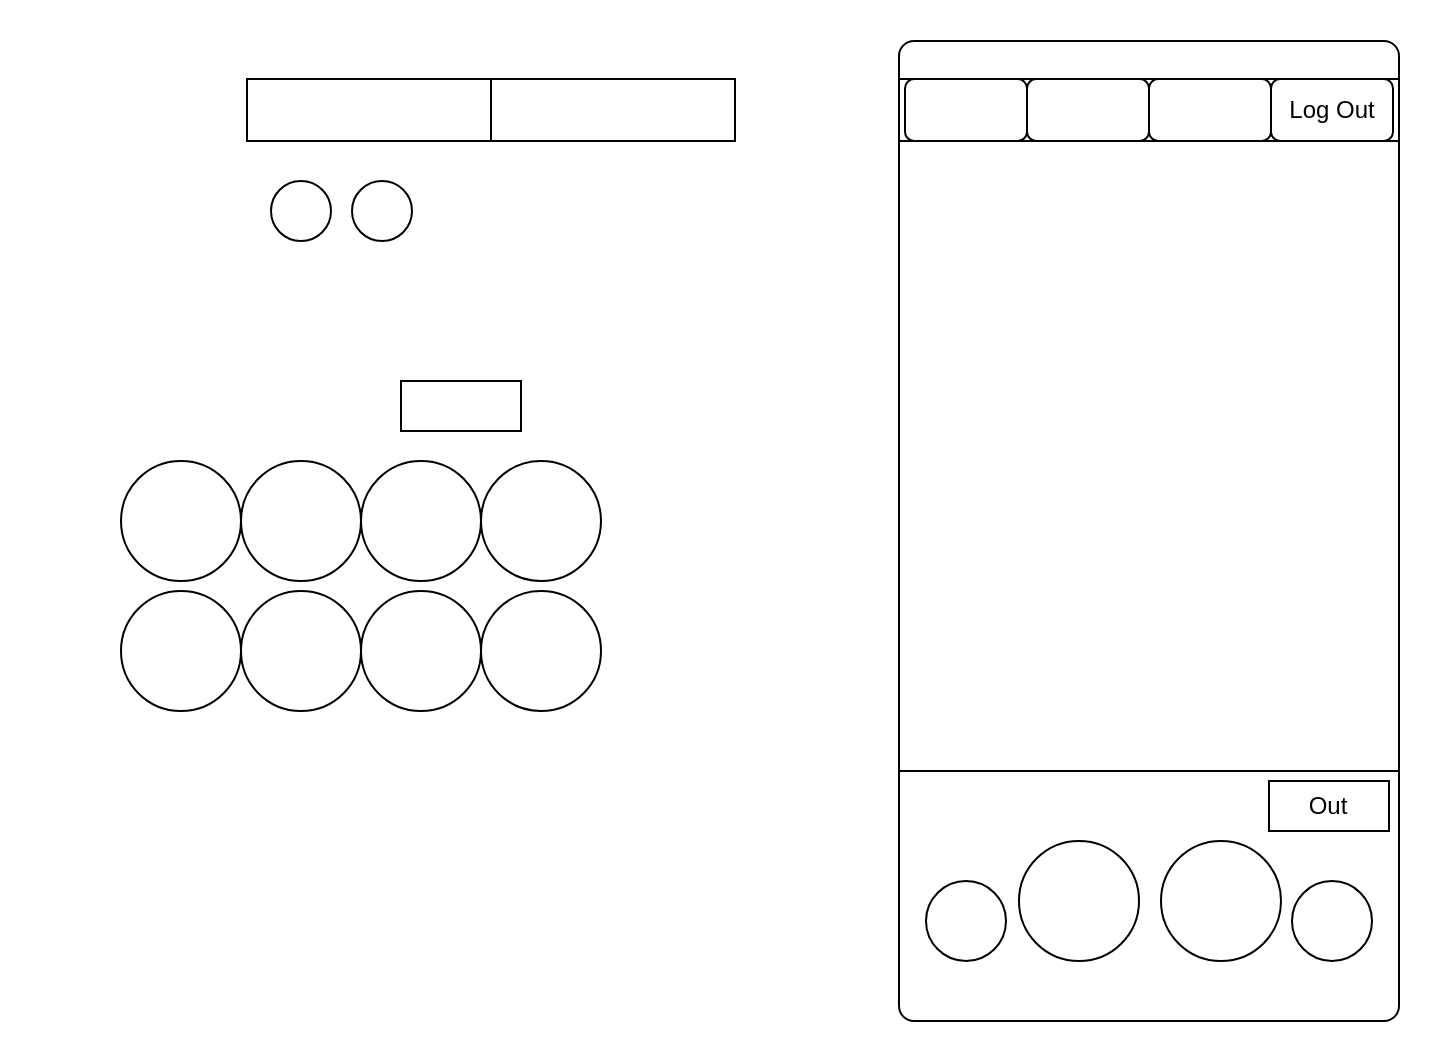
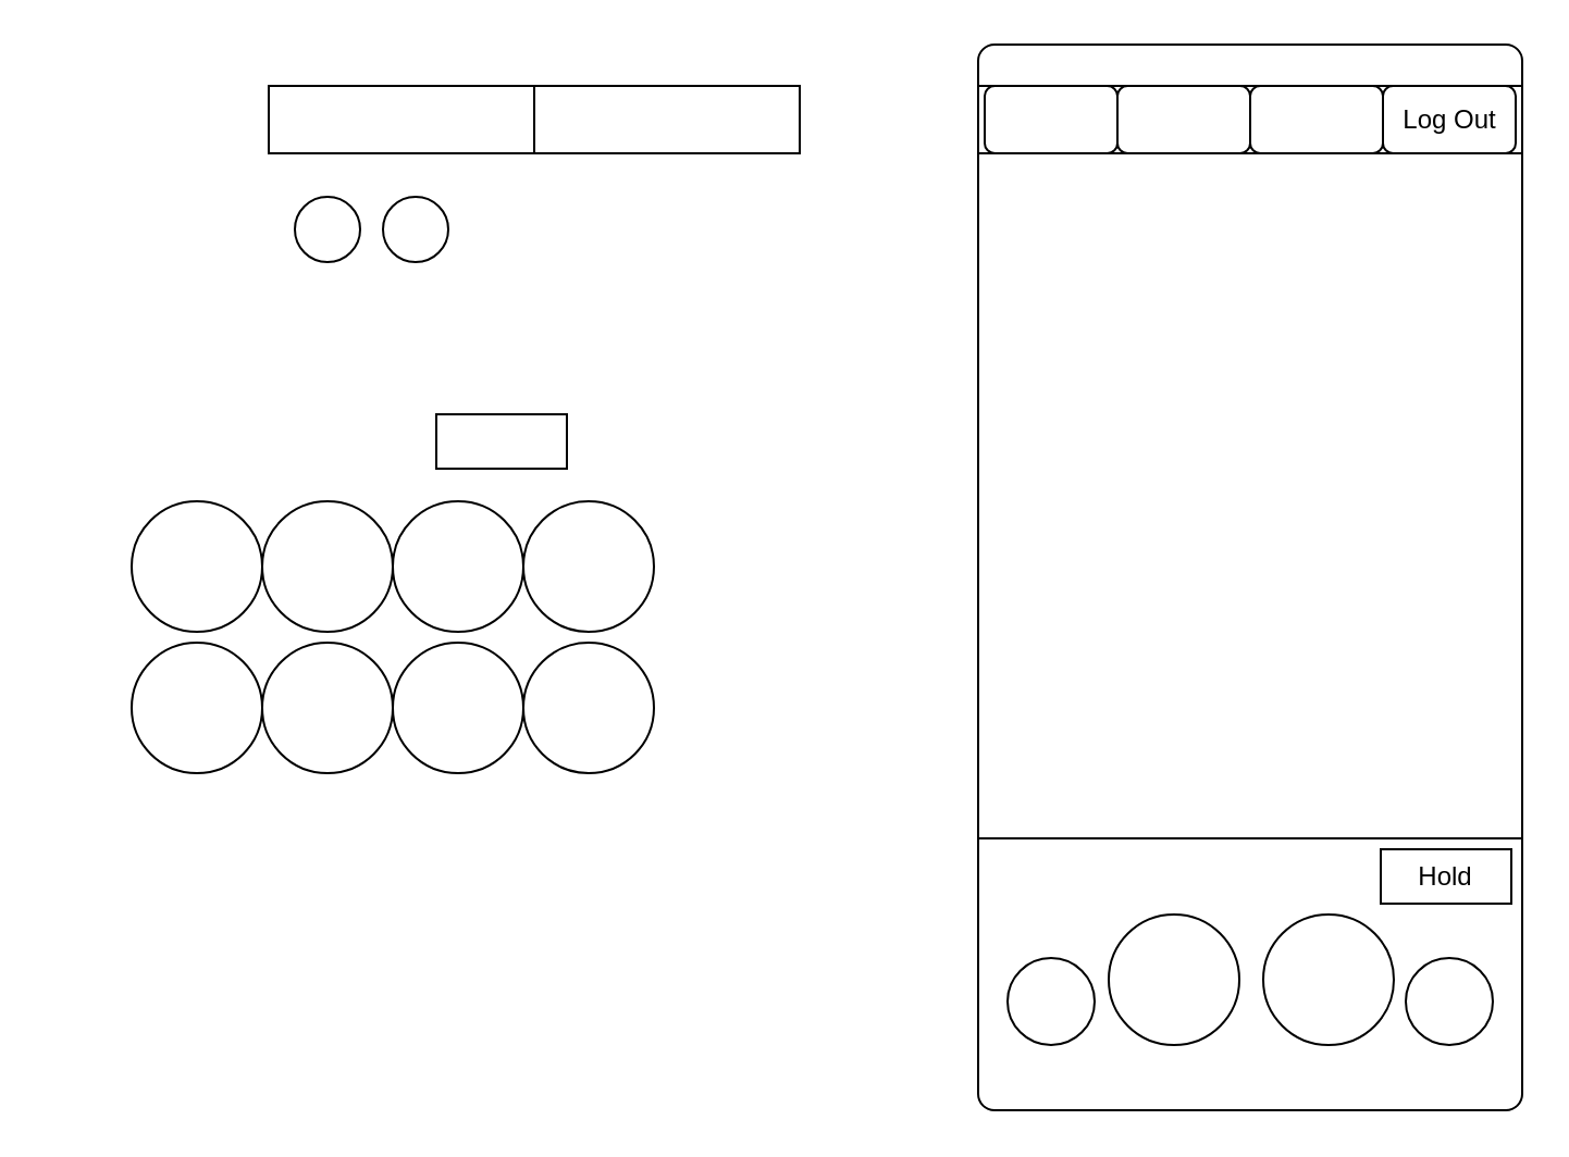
- <mxCell id="28" value="Out" style="text;html=1;strokeColor=none;fillColor=none;align=center;verticalAlign=middle;whiteSpace=wrap;rounded=0;" parent="1" vertex="1"><mxGeometry x="644" y="392.5" width="40" height="20" as="geometry" /></mxCell>
+ <mxCell id="28" value="Hold" style="text;html=1;strokeColor=none;fillColor=none;align=center;verticalAlign=middle;whiteSpace=wrap;rounded=0;" parent="1" vertex="1"><mxGeometry x="644" y="392.5" width="40" height="20" as="geometry" /></mxCell>
